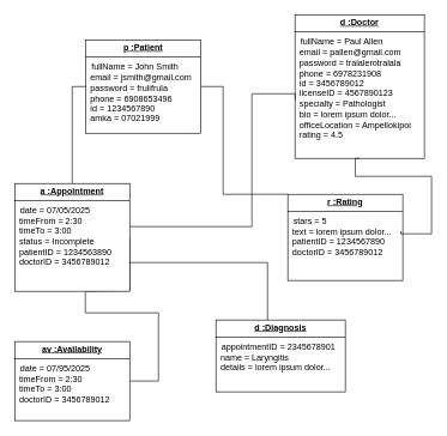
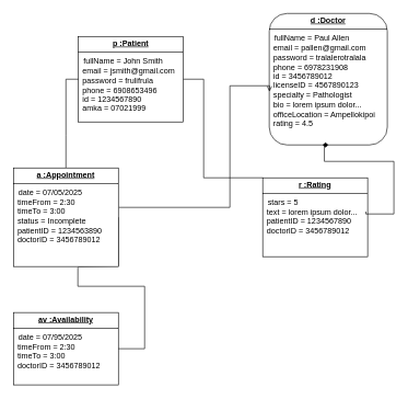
- <mxCell id="3" value="&lt;p style=&quot;margin:0px;margin-top:4px;text-align:center;text-decoration:underline;&quot;&gt;&lt;b&gt;d :Doctor&lt;/b&gt;&lt;/p&gt;&lt;hr size=&quot;1&quot; style=&quot;border-style:solid;&quot;&gt;&lt;p style=&quot;margin: 0px 0px 0px 8px;&quot;&gt;fullName = Paul Allen&lt;/p&gt;&lt;div&gt;&amp;nbsp; email = pallen@gmail.com&lt;/div&gt;&lt;div&gt;&amp;nbsp; password = tralalerotralala&lt;/div&gt;&lt;div&gt;&amp;nbsp; phone = 6978231908&lt;/div&gt;&lt;div&gt;&amp;nbsp; id = 3456789012&lt;/div&gt;&lt;div&gt;&lt;span style=&quot;background-color: transparent; color: light-dark(rgb(0, 0, 0), rgb(255, 255, 255));&quot;&gt;&amp;nbsp; licenseID = 4567890123&lt;/span&gt;&lt;/div&gt;&lt;div&gt;&amp;nbsp; specialty = Pathologist&lt;/div&gt;&lt;div&gt;&amp;nbsp; bio = lorem ipsum dolor...&lt;/div&gt;&lt;div&gt;&amp;nbsp; officeLocation = Ampellokipoi&lt;/div&gt;&lt;div&gt;&amp;nbsp; rating = 4.5&lt;/div&gt;" style="verticalAlign=top;align=left;overflow=fill;html=1;whiteSpace=wrap;" vertex="1" parent="1"><mxGeometry x="410" y="20" width="180" height="200" as="geometry" /></mxCell>
+ <mxCell id="3" value="&lt;p style=&quot;margin:0px;margin-top:4px;text-align:center;text-decoration:underline;&quot;&gt;&lt;b&gt;d :Doctor&lt;/b&gt;&lt;/p&gt;&lt;hr size=&quot;1&quot; style=&quot;border-style:solid;&quot;&gt;&lt;p style=&quot;margin: 0px 0px 0px 8px;&quot;&gt;fullName = Paul Allen&lt;/p&gt;&lt;div&gt;&amp;nbsp; email = pallen@gmail.com&lt;/div&gt;&lt;div&gt;&amp;nbsp; password = tralalerotralala&lt;/div&gt;&lt;div&gt;&amp;nbsp; phone = 6978231908&lt;/div&gt;&lt;div&gt;&amp;nbsp; id = 3456789012&lt;/div&gt;&lt;div&gt;&lt;span style=&quot;background-color: transparent; color: light-dark(rgb(0, 0, 0), rgb(255, 255, 255));&quot;&gt;&amp;nbsp; licenseID = 4567890123&lt;/span&gt;&lt;/div&gt;&lt;div&gt;&amp;nbsp; specialty = Pathologist&lt;/div&gt;&lt;div&gt;&amp;nbsp; bio = lorem ipsum dolor...&lt;/div&gt;&lt;div&gt;&amp;nbsp; officeLocation = Ampellokipoi&lt;/div&gt;&lt;div&gt;&amp;nbsp; rating = 4.5&lt;/div&gt;" style="verticalAlign=top;align=left;overflow=fill;html=1;whiteSpace=wrap;rounded=1;" vertex="1" parent="1"><mxGeometry x="410" y="20" width="180" height="200" as="geometry" /></mxCell>
- <mxCell id="9" value="" style="endArrow=none;html=1;edgeStyle=orthogonalEdgeStyle;rounded=0;entryX=0.002;entryY=0.594;entryDx=0;entryDy=0;exitX=1.004;exitY=0.4;exitDx=0;exitDy=0;exitPerimeter=0;entryPerimeter=0;" edge="1" parent="1" source="14" target="3"><mxGeometry relative="1" as="geometry"><mxPoint x="410" y="280" as="sourcePoint" /><mxPoint x="194" y="130" as="targetPoint" /><Array as="points"><mxPoint x="350" y="315" /><mxPoint x="350" y="130" /><mxPoint x="410" y="130" /></Array></mxGeometry></mxCell>
+ <mxCell id="9" value="" style="endArrow=open;html=1;edgeStyle=orthogonalEdgeStyle;rounded=0;entryX=0.002;entryY=0.594;entryDx=0;entryDy=0;exitX=1.004;exitY=0.4;exitDx=0;exitDy=0;exitPerimeter=0;entryPerimeter=0;" edge="1" parent="1" source="14" target="3"><mxGeometry relative="1" as="geometry"><mxPoint x="410" y="280" as="sourcePoint" /><mxPoint x="194" y="130" as="targetPoint" /><Array as="points"><mxPoint x="350" y="315" /><mxPoint x="350" y="130" /><mxPoint x="410" y="130" /></Array></mxGeometry></mxCell>
- <mxCell id="10" value="" style="endArrow=none;html=1;edgeStyle=orthogonalEdgeStyle;rounded=0;entryX=0.5;entryY=1;entryDx=0;entryDy=0;exitX=0.983;exitY=0.429;exitDx=0;exitDy=0;exitPerimeter=0;" edge="1" parent="1" source="6" target="3"><mxGeometry relative="1" as="geometry"><mxPoint x="570" y="325" as="sourcePoint" /><mxPoint x="493.94" y="255" as="targetPoint" /><Array as="points"><mxPoint x="557" y="325" /><mxPoint x="600" y="325" /><mxPoint x="600" y="245" /><mxPoint x="494" y="245" /><mxPoint x="494" y="220" /></Array></mxGeometry></mxCell>
+ <mxCell id="10" value="" style="endArrow=diamond;html=1;edgeStyle=orthogonalEdgeStyle;rounded=0;entryX=0.5;entryY=1;entryDx=0;entryDy=0;exitX=0.983;exitY=0.429;exitDx=0;exitDy=0;exitPerimeter=0;" edge="1" parent="1" source="6" target="3"><mxGeometry relative="1" as="geometry"><mxPoint x="570" y="325" as="sourcePoint" /><mxPoint x="493.94" y="255" as="targetPoint" /><Array as="points"><mxPoint x="557" y="325" /><mxPoint x="600" y="325" /><mxPoint x="600" y="245" /><mxPoint x="494" y="245" /><mxPoint x="494" y="220" /></Array></mxGeometry></mxCell>
- <mxCell id="12" value="" style="endArrow=none;html=1;edgeStyle=orthogonalEdgeStyle;rounded=0;entryX=0.399;entryY=-0.002;entryDx=0;entryDy=0;exitX=1;exitY=0.75;exitDx=0;exitDy=0;entryPerimeter=0;" edge="1" parent="1" source="14" target="4"><mxGeometry relative="1" as="geometry"><mxPoint x="192" y="331" as="sourcePoint" /><mxPoint x="420" y="149" as="targetPoint" /><Array as="points"><mxPoint x="180" y="365" /><mxPoint x="372" y="365" /></Array></mxGeometry></mxCell>
- <mxCell id="4" value="&lt;p style=&quot;margin:0px;margin-top:4px;text-align:center;text-decoration:underline;&quot;&gt;&lt;b&gt;d :Diagnosis&lt;/b&gt;&lt;/p&gt;&lt;hr size=&quot;1&quot; style=&quot;border-style:solid;&quot;&gt;&lt;p style=&quot;margin:0px;margin-left:8px;&quot;&gt;appointmentID = 2345678901&lt;/p&gt;&lt;div&gt;&amp;nbsp; name = Laryngitis&lt;/div&gt;&lt;div&gt;&amp;nbsp; details = lorem ipsum dolor...&lt;/div&gt;" style="verticalAlign=top;align=left;overflow=fill;html=1;whiteSpace=wrap;" vertex="1" parent="1"><mxGeometry x="300" y="445" width="180" height="100" as="geometry" /></mxCell>
